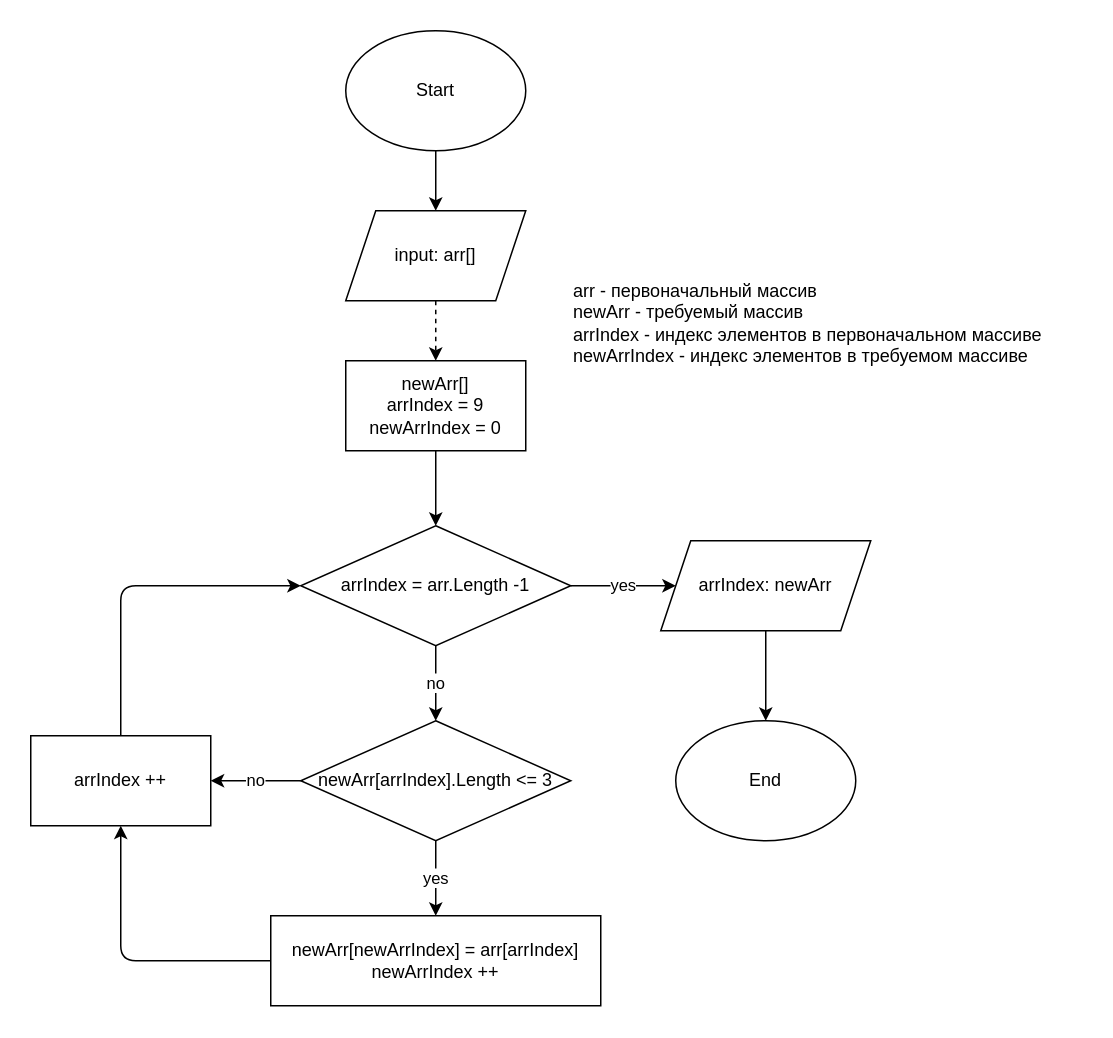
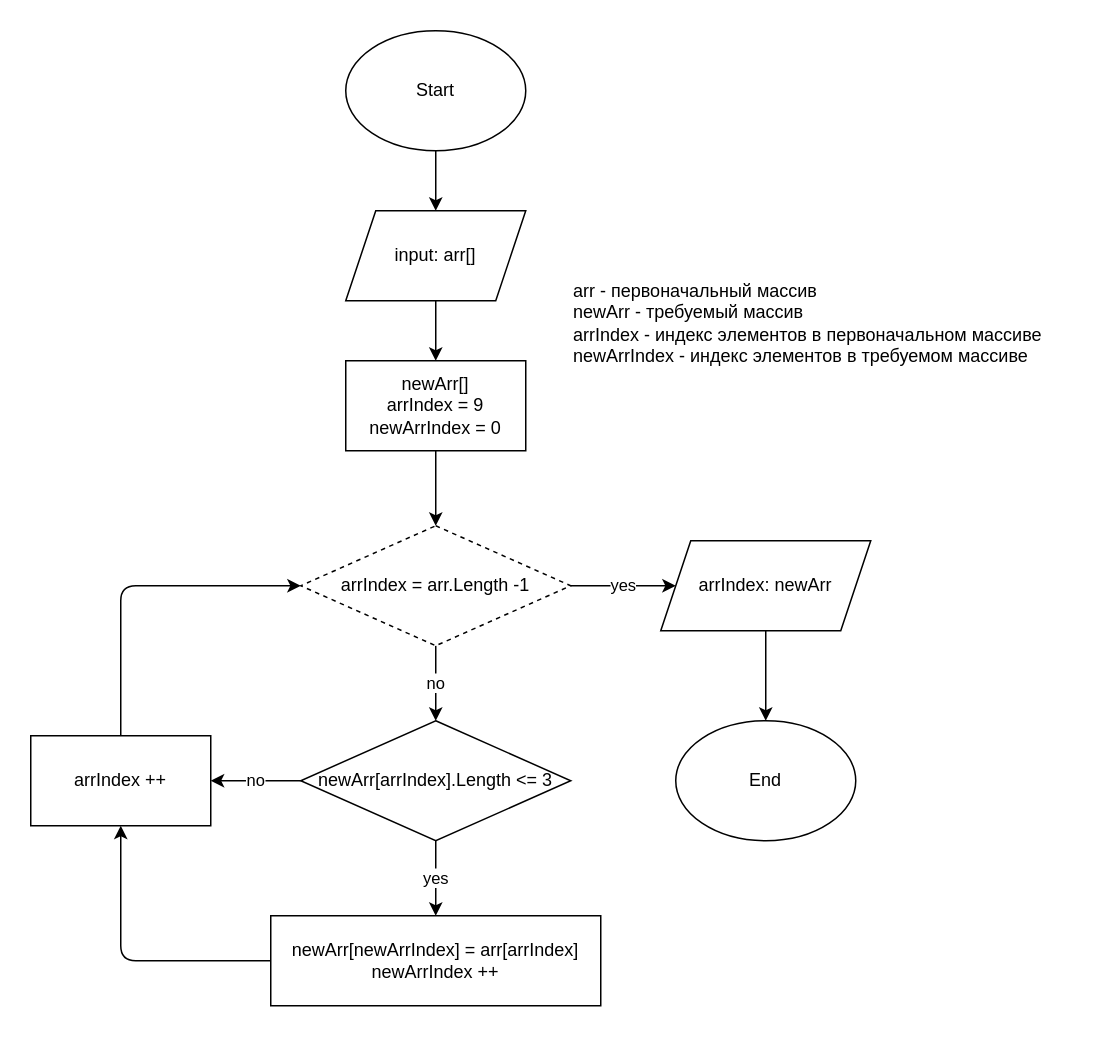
- <mxCell id="4" value="" style="edgeStyle=none;html=1;dashed=1;" edge="1" parent="1" source="5" target="7"><mxGeometry relative="1" as="geometry" /></mxCell>
+ <mxCell id="4" value="" style="edgeStyle=none;html=1;" edge="1" parent="1" source="5" target="7"><mxGeometry relative="1" as="geometry" /></mxCell>
- <mxCell id="17" value="arrIndex = arr.Length -1" style="rhombus;whiteSpace=wrap;html=1;" vertex="1" parent="1"><mxGeometry x="200" y="350" width="180" height="80" as="geometry" /></mxCell>
+ <mxCell id="17" value="arrIndex = arr.Length -1" style="rhombus;whiteSpace=wrap;html=1;dashed=1;" vertex="1" parent="1"><mxGeometry x="200" y="350" width="180" height="80" as="geometry" /></mxCell>
